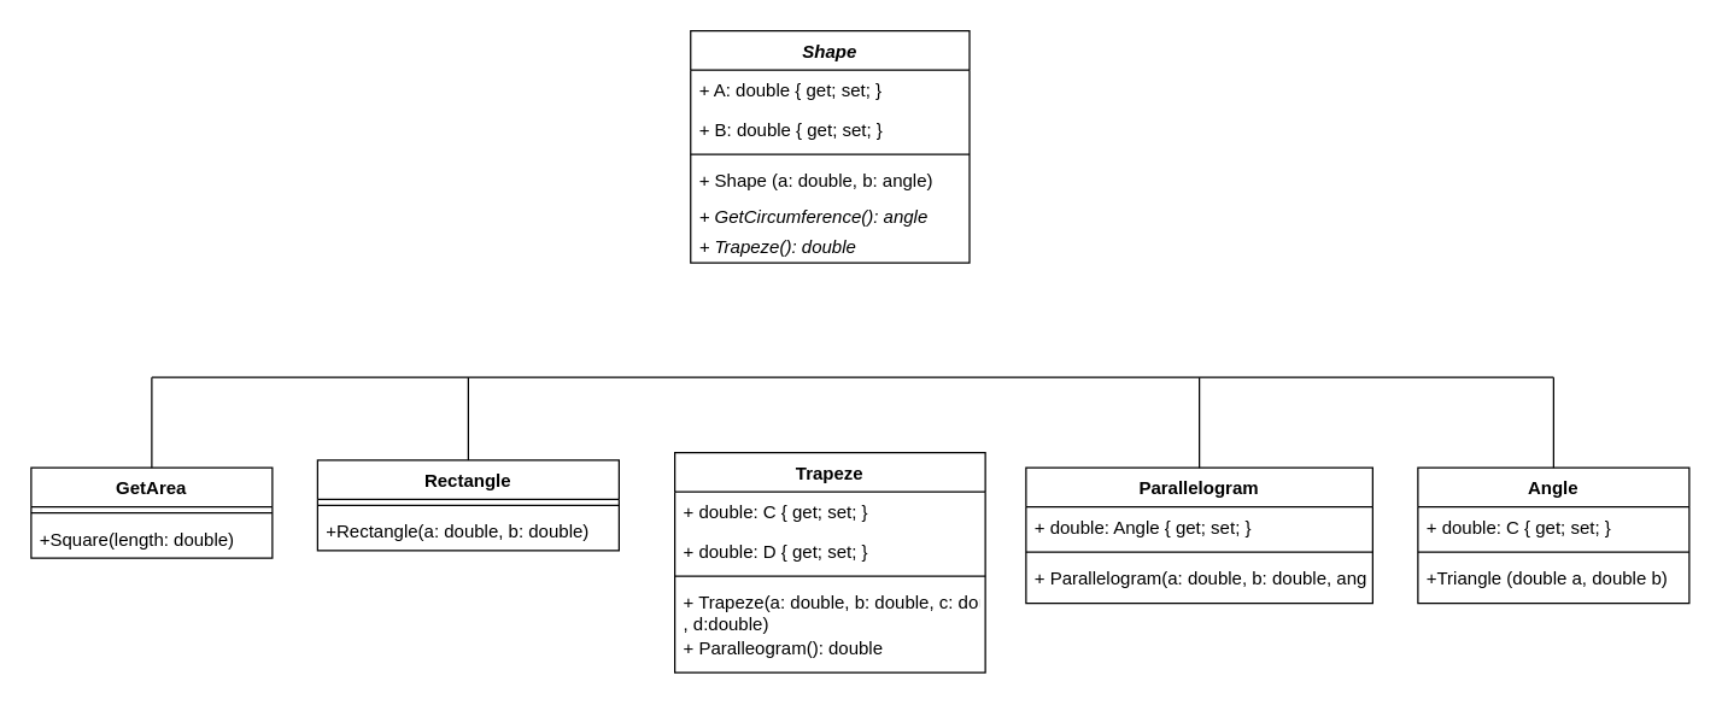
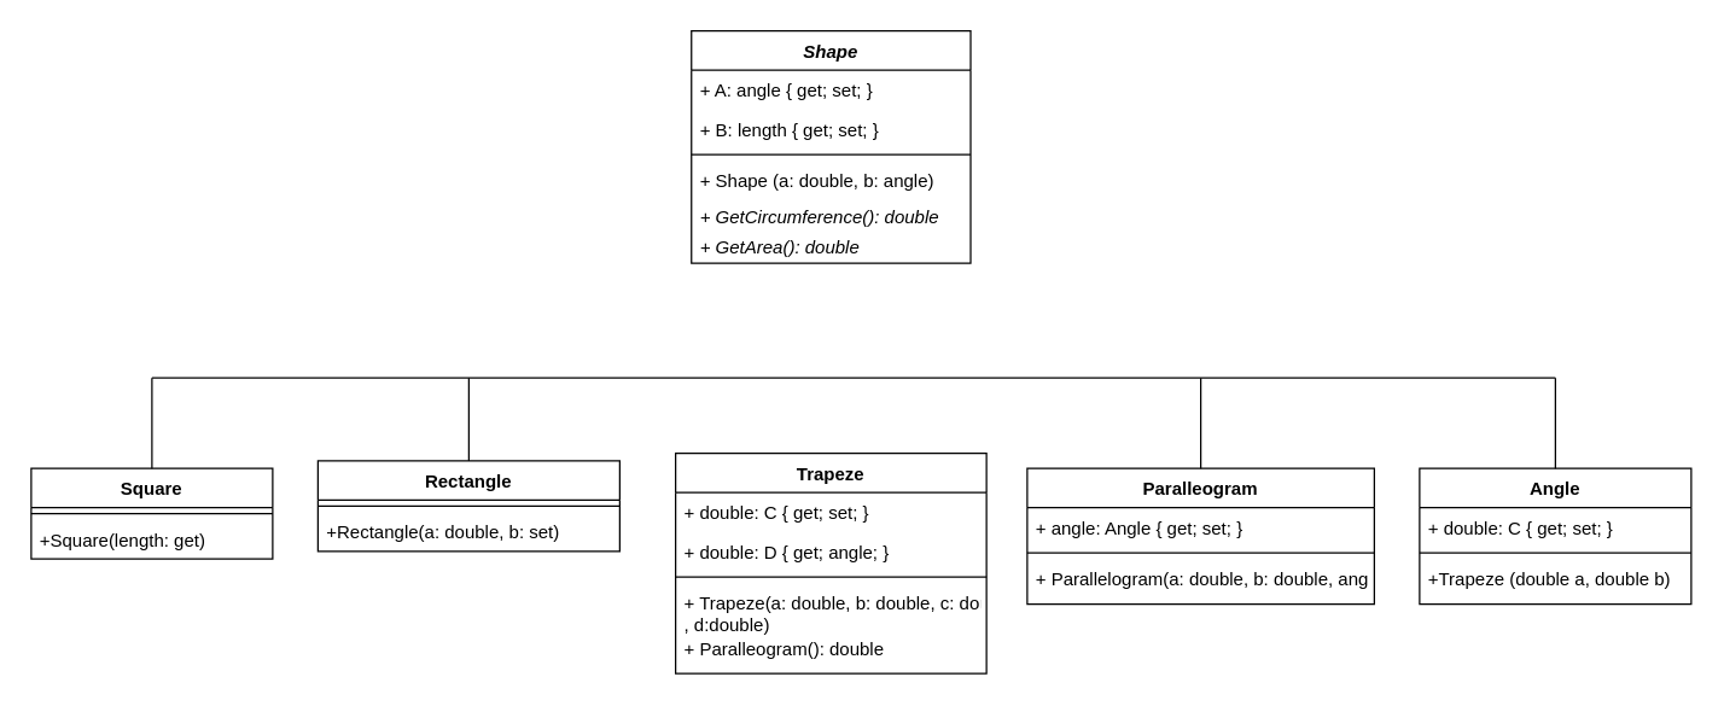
- <mxCell id="3" value="+ A: double { get; set; }" style="text;strokeColor=none;fillColor=none;align=left;verticalAlign=top;spacingLeft=4;spacingRight=4;overflow=hidden;rotatable=0;points=[[0,0.5],[1,0.5]];portConstraint=eastwest;" vertex="1" parent="2"><mxGeometry y="26" width="185" height="26" as="geometry" /></mxCell>
+ <mxCell id="3" value="+ A: angle { get; set; }" style="text;strokeColor=none;fillColor=none;align=left;verticalAlign=top;spacingLeft=4;spacingRight=4;overflow=hidden;rotatable=0;points=[[0,0.5],[1,0.5]];portConstraint=eastwest;" vertex="1" parent="2"><mxGeometry y="26" width="185" height="26" as="geometry" /></mxCell>
- <mxCell id="4" value="+ B: double { get; set; }" style="text;strokeColor=none;fillColor=none;align=left;verticalAlign=top;spacingLeft=4;spacingRight=4;overflow=hidden;rotatable=0;points=[[0,0.5],[1,0.5]];portConstraint=eastwest;" parent="2" vertex="1"><mxGeometry y="52" width="185" height="26" as="geometry" /></mxCell>
+ <mxCell id="4" value="+ B: length { get; set; }" style="text;strokeColor=none;fillColor=none;align=left;verticalAlign=top;spacingLeft=4;spacingRight=4;overflow=hidden;rotatable=0;points=[[0,0.5],[1,0.5]];portConstraint=eastwest;" parent="2" vertex="1"><mxGeometry y="52" width="185" height="26" as="geometry" /></mxCell>
- <mxCell id="7" value="+ GetCircumference(): angle " style="text;strokeColor=none;fillColor=none;align=left;verticalAlign=top;spacingLeft=4;spacingRight=4;overflow=hidden;rotatable=0;points=[[0,0.5],[1,0.5]];portConstraint=eastwest;fontStyle=2" vertex="1" parent="2"><mxGeometry y="110" width="185" height="20" as="geometry" /></mxCell>
+ <mxCell id="7" value="+ GetCircumference(): double " style="text;strokeColor=none;fillColor=none;align=left;verticalAlign=top;spacingLeft=4;spacingRight=4;overflow=hidden;rotatable=0;points=[[0,0.5],[1,0.5]];portConstraint=eastwest;fontStyle=2" vertex="1" parent="2"><mxGeometry y="110" width="185" height="20" as="geometry" /></mxCell>
- <mxCell id="8" value="+ Trapeze(): double " style="text;strokeColor=none;fillColor=none;align=left;verticalAlign=top;spacingLeft=4;spacingRight=4;overflow=hidden;rotatable=0;points=[[0,0.5],[1,0.5]];portConstraint=eastwest;fontStyle=2" parent="2" vertex="1"><mxGeometry y="130" width="185" height="24" as="geometry" /></mxCell>
+ <mxCell id="8" value="+ GetArea(): double " style="text;strokeColor=none;fillColor=none;align=left;verticalAlign=top;spacingLeft=4;spacingRight=4;overflow=hidden;rotatable=0;points=[[0,0.5],[1,0.5]];portConstraint=eastwest;fontStyle=2" parent="2" vertex="1"><mxGeometry y="130" width="185" height="24" as="geometry" /></mxCell>
- <mxCell id="26" value="GetArea" style="swimlane;fontStyle=1;align=center;verticalAlign=top;childLayout=stackLayout;horizontal=1;startSize=26;horizontalStack=0;resizeParent=1;resizeParentMax=0;resizeLast=0;collapsible=1;marginBottom=0;" parent="1" vertex="1"><mxGeometry x="20" y="310" width="160" height="60" as="geometry" /></mxCell>
+ <mxCell id="26" value="Square" style="swimlane;fontStyle=1;align=center;verticalAlign=top;childLayout=stackLayout;horizontal=1;startSize=26;horizontalStack=0;resizeParent=1;resizeParentMax=0;resizeLast=0;collapsible=1;marginBottom=0;" parent="1" vertex="1"><mxGeometry x="20" y="310" width="160" height="60" as="geometry" /></mxCell>
- <mxCell id="18" value="Parallelogram" style="swimlane;fontStyle=1;align=center;verticalAlign=top;childLayout=stackLayout;horizontal=1;startSize=26;horizontalStack=0;resizeParent=1;resizeParentMax=0;resizeLast=0;collapsible=1;marginBottom=0;" parent="1" vertex="1"><mxGeometry x="680" y="310" width="230" height="90" as="geometry" /></mxCell>
+ <mxCell id="18" value="Paralleogram" style="swimlane;fontStyle=1;align=center;verticalAlign=top;childLayout=stackLayout;horizontal=1;startSize=26;horizontalStack=0;resizeParent=1;resizeParentMax=0;resizeLast=0;collapsible=1;marginBottom=0;" parent="1" vertex="1"><mxGeometry x="680" y="310" width="230" height="90" as="geometry" /></mxCell>
- <mxCell id="19" value="+ double: Angle { get; set; }" style="text;strokeColor=none;fillColor=none;align=left;verticalAlign=top;spacingLeft=4;spacingRight=4;overflow=hidden;rotatable=0;points=[[0,0.5],[1,0.5]];portConstraint=eastwest;" parent="18" vertex="1"><mxGeometry y="26" width="230" height="26" as="geometry" /></mxCell>
+ <mxCell id="19" value="+ angle: Angle { get; set; }" style="text;strokeColor=none;fillColor=none;align=left;verticalAlign=top;spacingLeft=4;spacingRight=4;overflow=hidden;rotatable=0;points=[[0,0.5],[1,0.5]];portConstraint=eastwest;" parent="18" vertex="1"><mxGeometry y="26" width="230" height="26" as="geometry" /></mxCell>
- <mxCell id="17" value="+Rectangle(a: double, b: double) " style="text;strokeColor=none;fillColor=none;align=left;verticalAlign=top;spacingLeft=4;spacingRight=4;overflow=hidden;rotatable=0;points=[[0,0.5],[1,0.5]];portConstraint=eastwest;" parent="15" vertex="1"><mxGeometry y="34" width="200" height="26" as="geometry" /></mxCell>
+ <mxCell id="17" value="+Rectangle(a: double, b: set) " style="text;strokeColor=none;fillColor=none;align=left;verticalAlign=top;spacingLeft=4;spacingRight=4;overflow=hidden;rotatable=0;points=[[0,0.5],[1,0.5]];portConstraint=eastwest;" parent="15" vertex="1"><mxGeometry y="34" width="200" height="26" as="geometry" /></mxCell>
- <mxCell id="28" value="+Square(length: double)" style="text;strokeColor=none;fillColor=none;align=left;verticalAlign=top;spacingLeft=4;spacingRight=4;overflow=hidden;rotatable=0;points=[[0,0.5],[1,0.5]];portConstraint=eastwest;" parent="26" vertex="1"><mxGeometry y="34" width="160" height="26" as="geometry" /></mxCell>
+ <mxCell id="28" value="+Square(length: get)" style="text;strokeColor=none;fillColor=none;align=left;verticalAlign=top;spacingLeft=4;spacingRight=4;overflow=hidden;rotatable=0;points=[[0,0.5],[1,0.5]];portConstraint=eastwest;" parent="26" vertex="1"><mxGeometry y="34" width="160" height="26" as="geometry" /></mxCell>
- <mxCell id="11" value="+ double: D { get; set; }" style="text;strokeColor=none;fillColor=none;align=left;verticalAlign=top;spacingLeft=4;spacingRight=4;overflow=hidden;rotatable=0;points=[[0,0.5],[1,0.5]];portConstraint=eastwest;" parent="9" vertex="1"><mxGeometry y="52" width="206" height="26" as="geometry" /></mxCell>
+ <mxCell id="11" value="+ double: D { get; angle; }" style="text;strokeColor=none;fillColor=none;align=left;verticalAlign=top;spacingLeft=4;spacingRight=4;overflow=hidden;rotatable=0;points=[[0,0.5],[1,0.5]];portConstraint=eastwest;" parent="9" vertex="1"><mxGeometry y="52" width="206" height="26" as="geometry" /></mxCell>
- <mxCell id="25" value="+Triangle (double a, double b)&#10;" style="text;strokeColor=none;fillColor=none;align=left;verticalAlign=top;spacingLeft=4;spacingRight=4;overflow=hidden;rotatable=0;points=[[0,0.5],[1,0.5]];portConstraint=eastwest;" parent="22" vertex="1"><mxGeometry y="60" width="180" height="30" as="geometry" /></mxCell>
+ <mxCell id="25" value="+Trapeze (double a, double b)&#10;" style="text;strokeColor=none;fillColor=none;align=left;verticalAlign=top;spacingLeft=4;spacingRight=4;overflow=hidden;rotatable=0;points=[[0,0.5],[1,0.5]];portConstraint=eastwest;" parent="22" vertex="1"><mxGeometry y="60" width="180" height="30" as="geometry" /></mxCell>
